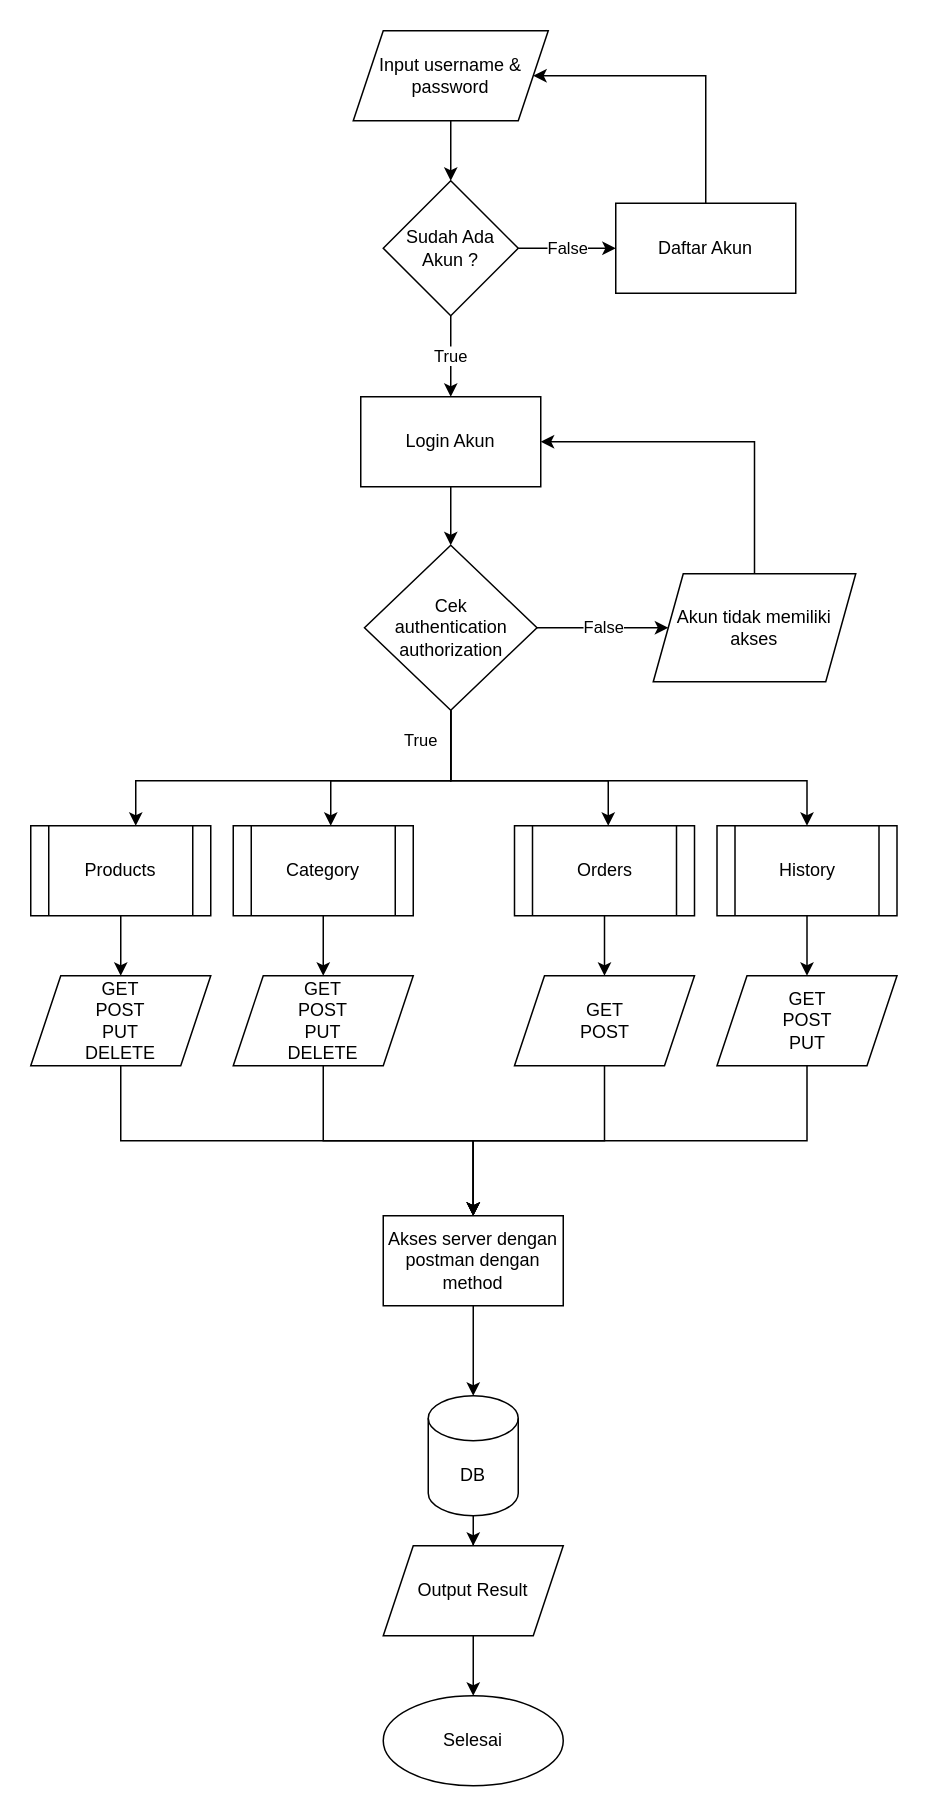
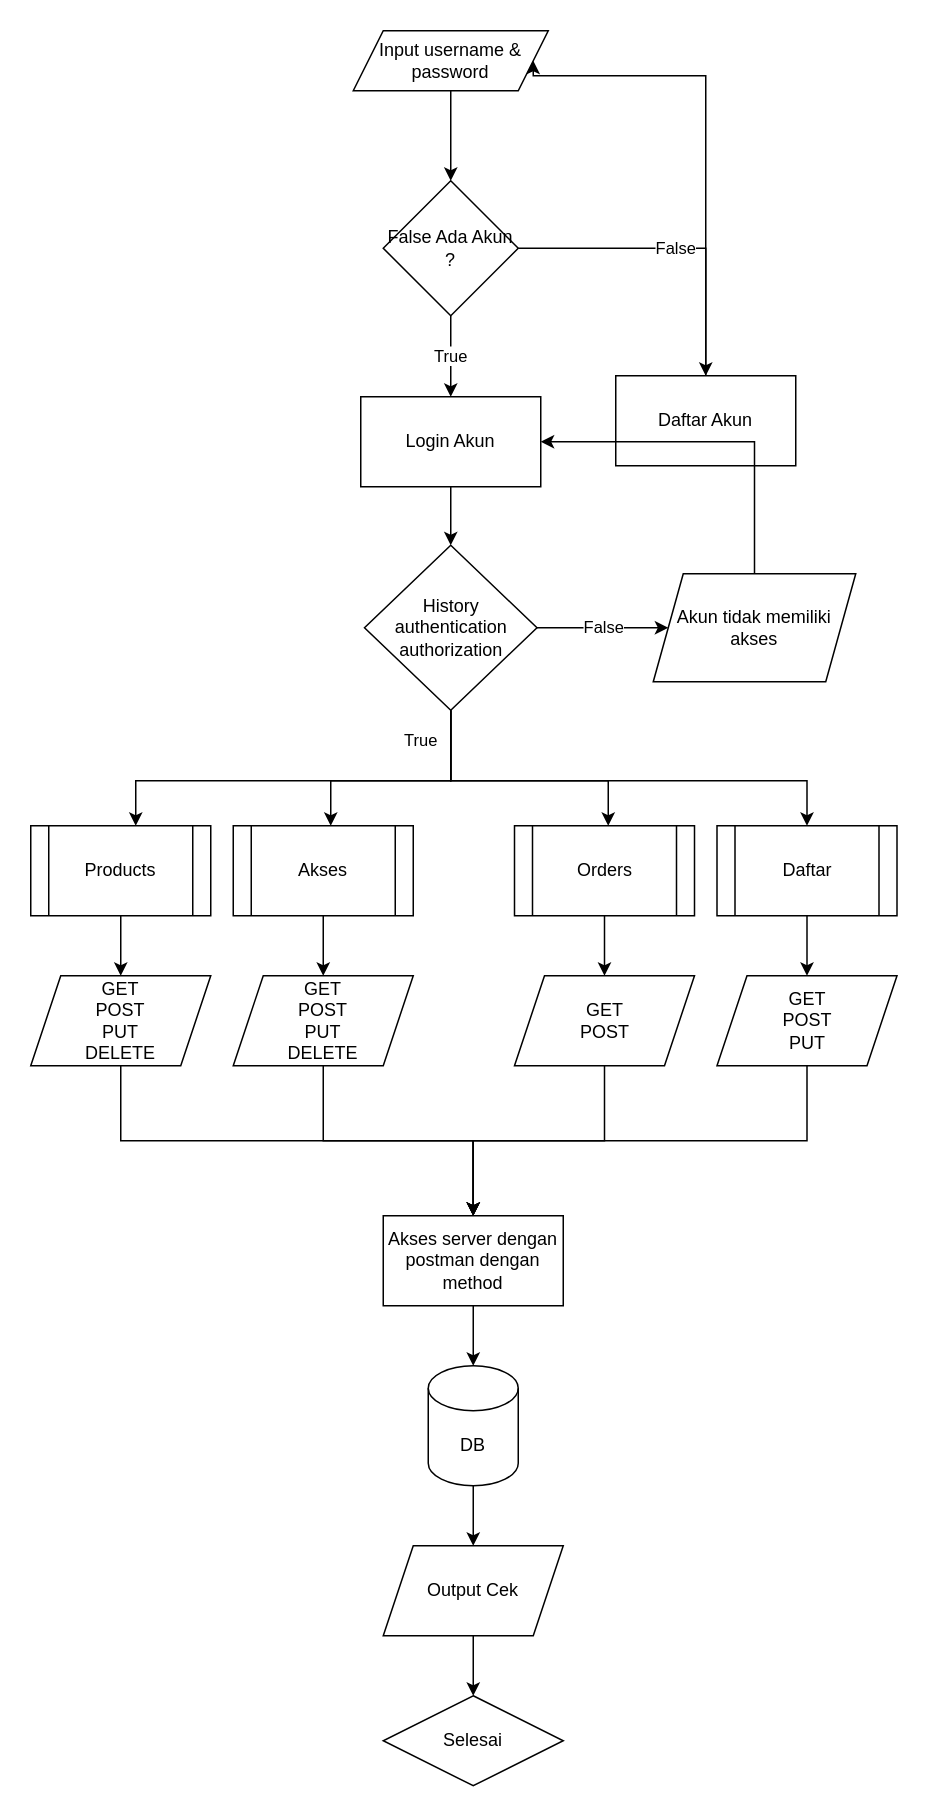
- <mxCell id="3" value="Input username &amp;amp; password" style="shape=parallelogram;perimeter=parallelogramPerimeter;whiteSpace=wrap;html=1;fixedSize=1;" vertex="1" parent="1"><mxGeometry x="235" y="20" width="130" height="60" as="geometry" /></mxCell>
+ <mxCell id="3" value="Input username &amp;amp; password" style="shape=parallelogram;perimeter=parallelogramPerimeter;whiteSpace=wrap;html=1;fixedSize=1;" vertex="1" parent="1"><mxGeometry x="235" y="20" width="130" height="40" as="geometry" /></mxCell>
- <mxCell id="6" value="Sudah Ada Akun ?" style="rhombus;whiteSpace=wrap;html=1;" vertex="1" parent="1"><mxGeometry x="255" y="120" width="90" height="90" as="geometry" /></mxCell>
+ <mxCell id="6" value="False Ada Akun ?" style="rhombus;whiteSpace=wrap;html=1;" vertex="1" parent="1"><mxGeometry x="255" y="120" width="90" height="90" as="geometry" /></mxCell>
- <mxCell id="8" value="Daftar Akun" style="whiteSpace=wrap;html=1;" vertex="1" parent="1"><mxGeometry x="410" y="135" width="120" height="60" as="geometry" /></mxCell>
+ <mxCell id="8" value="Daftar Akun" style="whiteSpace=wrap;html=1;" vertex="1" parent="1"><mxGeometry x="410" y="250" width="120" height="60" as="geometry" /></mxCell>
- <mxCell id="20" value="Cek &lt;br&gt;authentication authorization" style="rhombus;whiteSpace=wrap;html=1;" vertex="1" parent="1"><mxGeometry x="242.5" y="363" width="115" height="110" as="geometry" /></mxCell>
+ <mxCell id="20" value="History &lt;br&gt;authentication authorization" style="rhombus;whiteSpace=wrap;html=1;" vertex="1" parent="1"><mxGeometry x="242.5" y="363" width="115" height="110" as="geometry" /></mxCell>
- <mxCell id="14" value="Category" style="shape=process;whiteSpace=wrap;html=1;backgroundOutline=1;" vertex="1" parent="1"><mxGeometry x="155" y="550" width="120" height="60" as="geometry" /></mxCell>
+ <mxCell id="14" value="Akses" style="shape=process;whiteSpace=wrap;html=1;backgroundOutline=1;" vertex="1" parent="1"><mxGeometry x="155" y="550" width="120" height="60" as="geometry" /></mxCell>
- <mxCell id="26" value="History" style="shape=process;whiteSpace=wrap;html=1;backgroundOutline=1;" vertex="1" parent="1"><mxGeometry x="477.5" y="550" width="120" height="60" as="geometry" /></mxCell>
+ <mxCell id="26" value="Daftar" style="shape=process;whiteSpace=wrap;html=1;backgroundOutline=1;" vertex="1" parent="1"><mxGeometry x="477.5" y="550" width="120" height="60" as="geometry" /></mxCell>
- <mxCell id="38" value="DB" style="shape=cylinder3;whiteSpace=wrap;html=1;boundedLbl=1;backgroundOutline=1;size=15;" vertex="1" parent="1"><mxGeometry x="285" y="930" width="60" height="80" as="geometry" /></mxCell>
+ <mxCell id="38" value="DB" style="shape=cylinder3;whiteSpace=wrap;html=1;boundedLbl=1;backgroundOutline=1;size=15;" vertex="1" parent="1"><mxGeometry x="285" y="910" width="60" height="80" as="geometry" /></mxCell>
- <mxCell id="40" value="Output Result" style="shape=parallelogram;perimeter=parallelogramPerimeter;whiteSpace=wrap;html=1;fixedSize=1;" vertex="1" parent="1"><mxGeometry x="255" y="1030" width="120" height="60" as="geometry" /></mxCell>
+ <mxCell id="40" value="Output Cek" style="shape=parallelogram;perimeter=parallelogramPerimeter;whiteSpace=wrap;html=1;fixedSize=1;" vertex="1" parent="1"><mxGeometry x="255" y="1030" width="120" height="60" as="geometry" /></mxCell>
- <mxCell id="41" value="Selesai" style="ellipse;whiteSpace=wrap;html=1;" vertex="1" parent="1"><mxGeometry x="255" y="1130" width="120" height="60" as="geometry" /></mxCell>
+ <mxCell id="41" value="Selesai" style="rhombus;whiteSpace=wrap;html=1;" vertex="1" parent="1"><mxGeometry x="255" y="1130" width="120" height="60" as="geometry" /></mxCell>
